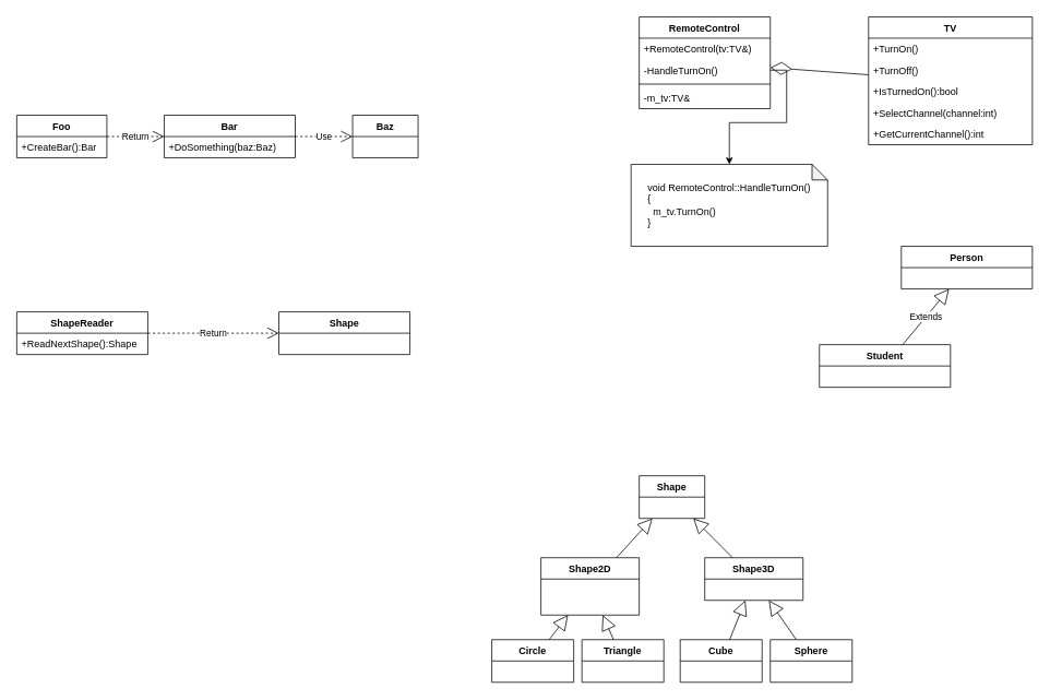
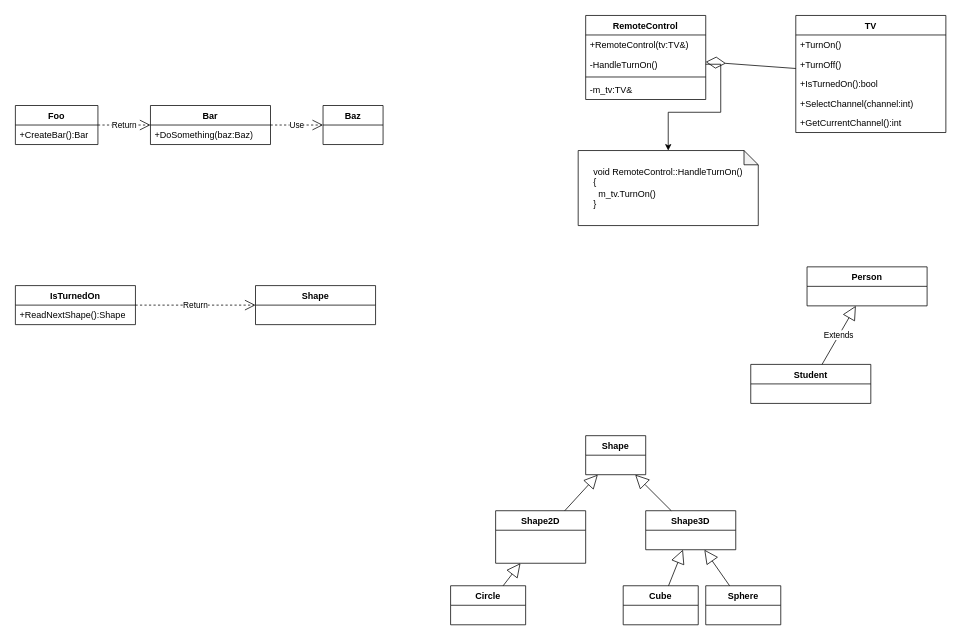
- <mxCell id="16" value="Person" style="swimlane;fontStyle=1;align=center;verticalAlign=top;childLayout=stackLayout;horizontal=1;startSize=26;horizontalStack=0;resizeParent=1;resizeParentMax=0;resizeLast=0;collapsible=1;marginBottom=0;" parent="1" vertex="1"><mxGeometry x="1100" y="300" width="160" height="52" as="geometry" /></mxCell>
+ <mxCell id="16" value="Person" style="swimlane;fontStyle=1;align=center;verticalAlign=top;childLayout=stackLayout;horizontal=1;startSize=26;horizontalStack=0;resizeParent=1;resizeParentMax=0;resizeLast=0;collapsible=1;marginBottom=0;" parent="1" vertex="1"><mxGeometry x="1075" y="355" width="160" height="52" as="geometry" /></mxCell>
- <mxCell id="32" value="ShapeReader" style="swimlane;fontStyle=1;align=center;verticalAlign=top;childLayout=stackLayout;horizontal=1;startSize=26;horizontalStack=0;resizeParent=1;resizeParentMax=0;resizeLast=0;collapsible=1;marginBottom=0;whiteSpace=wrap;html=1;" vertex="1" parent="1"><mxGeometry x="20" y="380" width="160" height="52" as="geometry" /></mxCell>
+ <mxCell id="32" value="IsTurnedOn" style="swimlane;fontStyle=1;align=center;verticalAlign=top;childLayout=stackLayout;horizontal=1;startSize=26;horizontalStack=0;resizeParent=1;resizeParentMax=0;resizeLast=0;collapsible=1;marginBottom=0;whiteSpace=wrap;html=1;" vertex="1" parent="1"><mxGeometry x="20" y="380" width="160" height="52" as="geometry" /></mxCell>
- <mxCell id="17" value="Student" style="swimlane;fontStyle=1;align=center;verticalAlign=top;childLayout=stackLayout;horizontal=1;startSize=26;horizontalStack=0;resizeParent=1;resizeParentMax=0;resizeLast=0;collapsible=1;marginBottom=0;" parent="1" vertex="1"><mxGeometry x="1000" y="420" width="160" height="52" as="geometry" /></mxCell>
+ <mxCell id="17" value="Student" style="swimlane;fontStyle=1;align=center;verticalAlign=top;childLayout=stackLayout;horizontal=1;startSize=26;horizontalStack=0;resizeParent=1;resizeParentMax=0;resizeLast=0;collapsible=1;marginBottom=0;" parent="1" vertex="1"><mxGeometry x="1000" y="485" width="160" height="52" as="geometry" /></mxCell>
- <mxCell id="30" value="" style="endArrow=block;endSize=16;endFill=0;html=1;" parent="1" source="23" target="20" edge="1"><mxGeometry width="160" relative="1" as="geometry"><mxPoint x="813.6" y="790" as="sourcePoint" /><mxPoint x="780" y="742" as="targetPoint" /></mxGeometry></mxCell>
- <mxCell id="23" value="Triangle" style="swimlane;fontStyle=1;align=center;verticalAlign=top;childLayout=stackLayout;horizontal=1;startSize=26;horizontalStack=0;resizeParent=1;resizeParentMax=0;resizeLast=0;collapsible=1;marginBottom=0;" parent="1" vertex="1"><mxGeometry x="710" y="780" width="100" height="52" as="geometry" /></mxCell>
